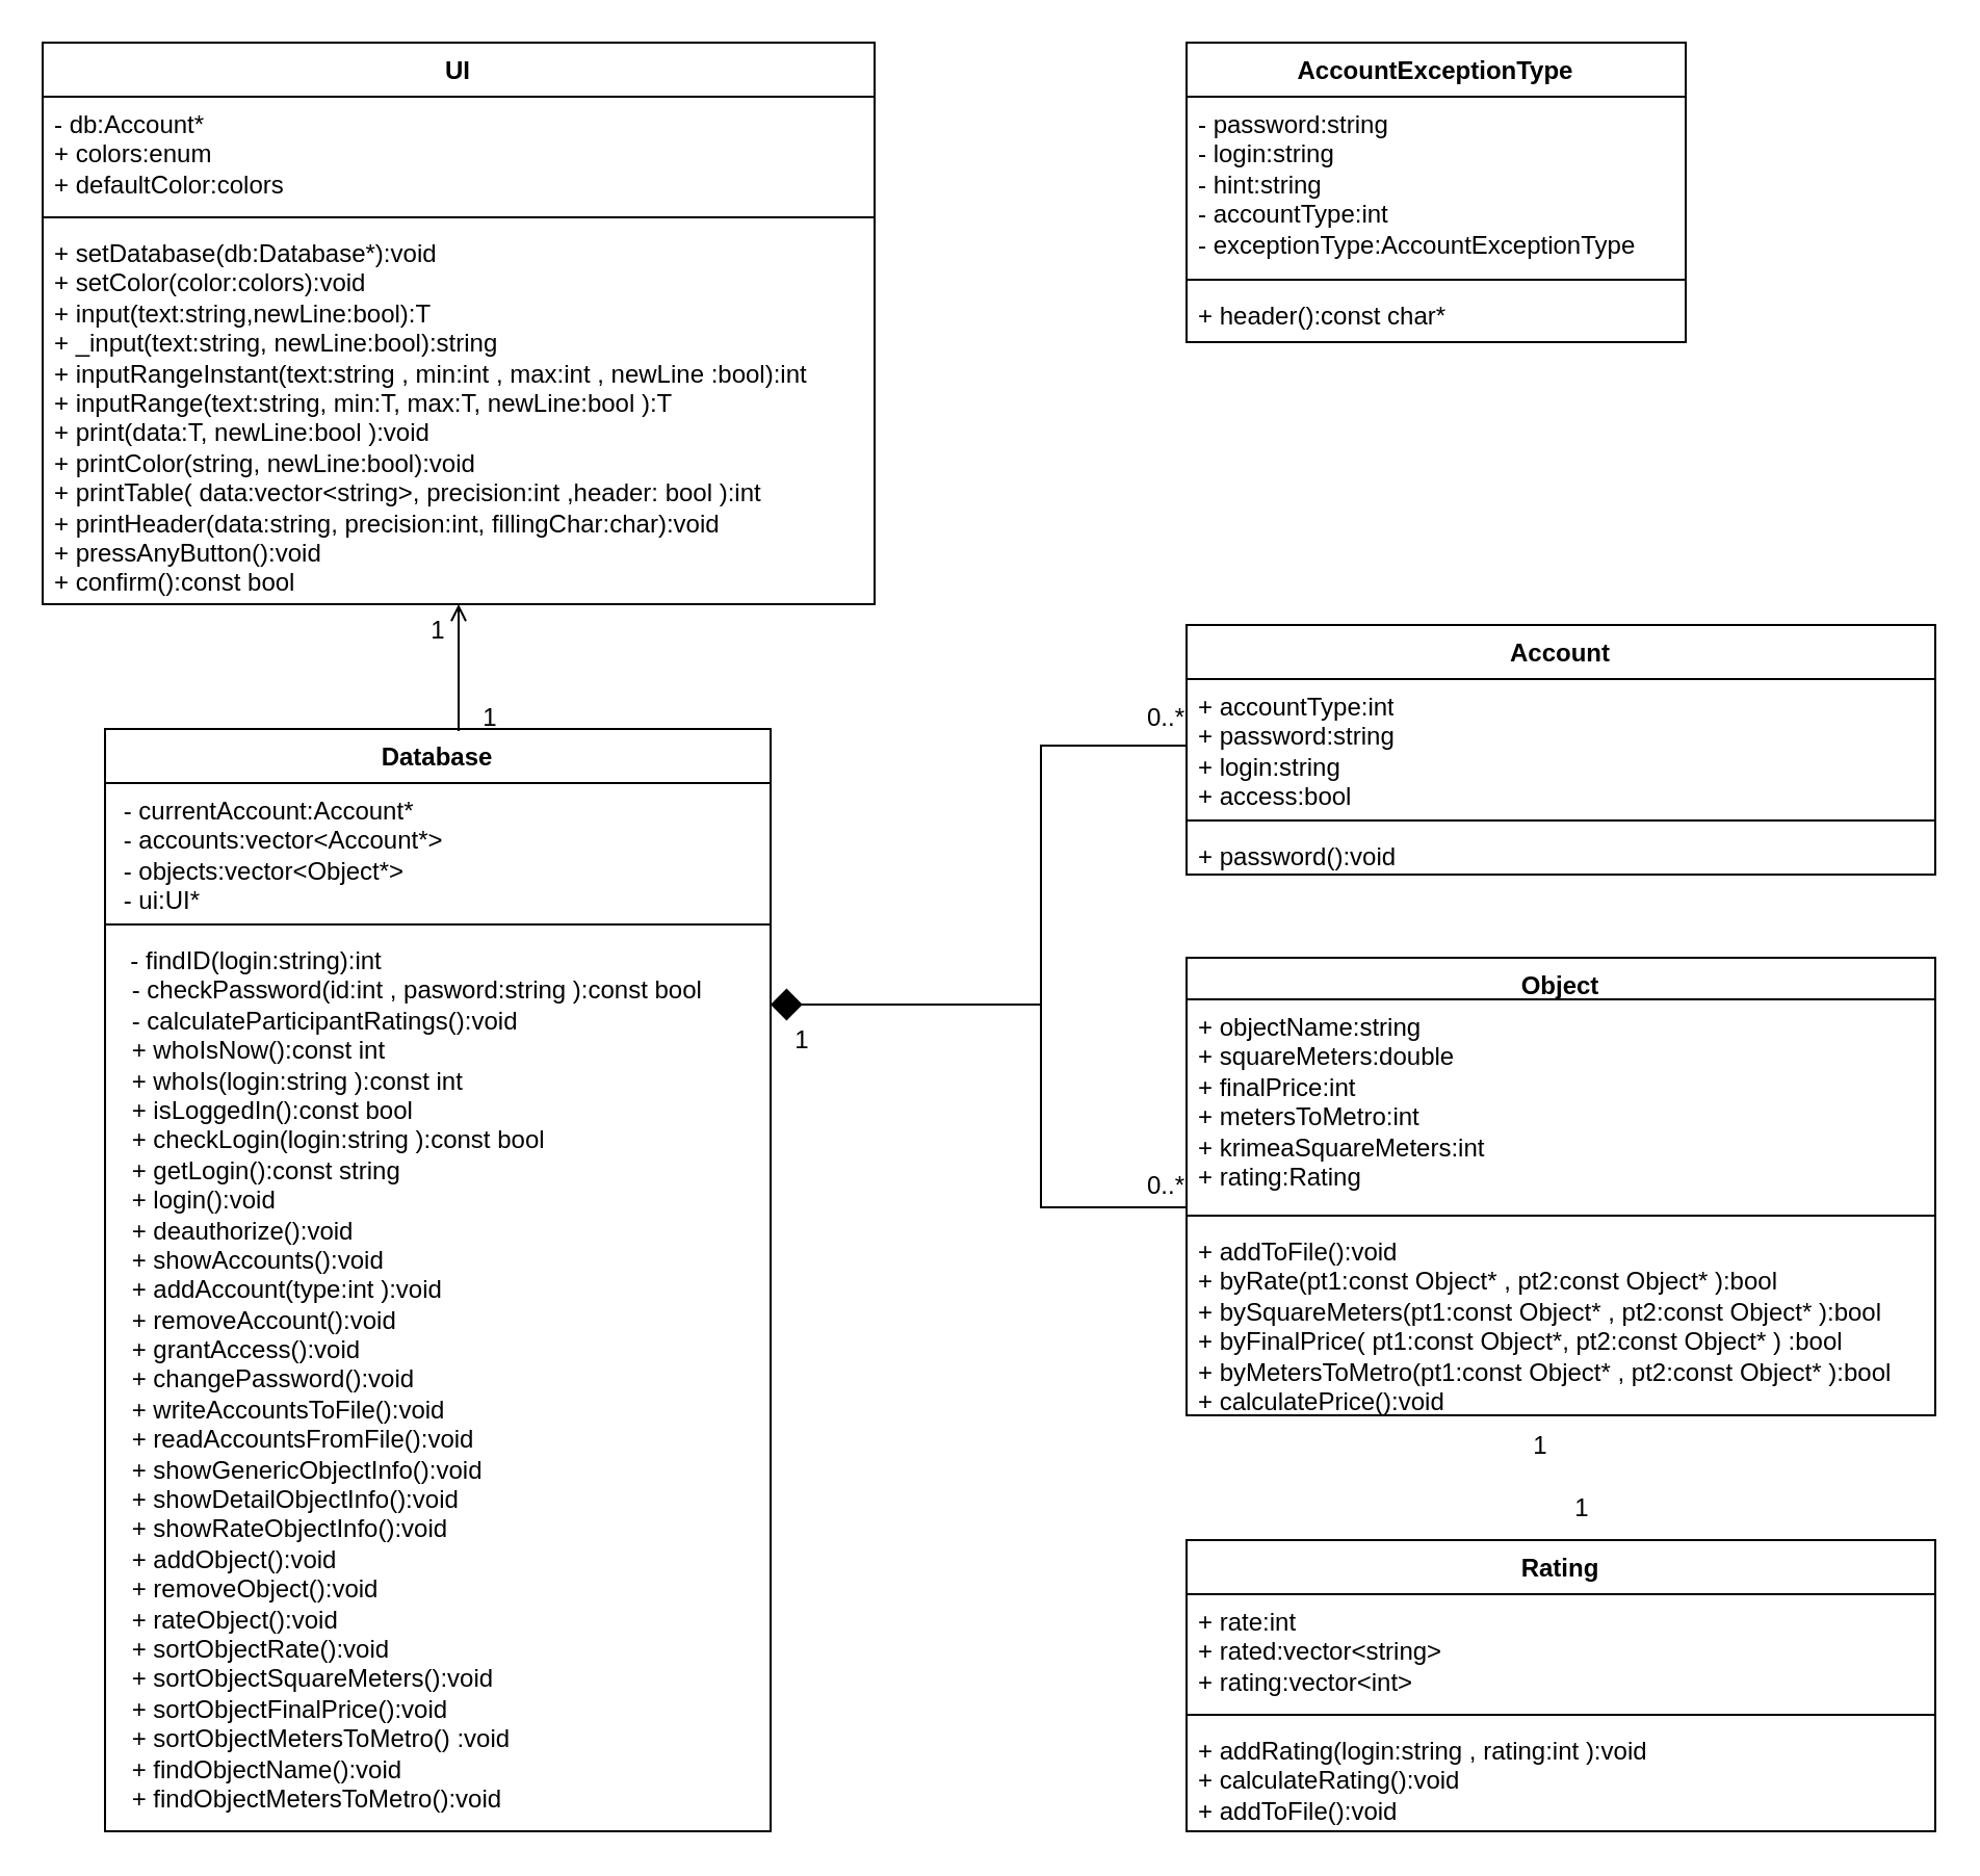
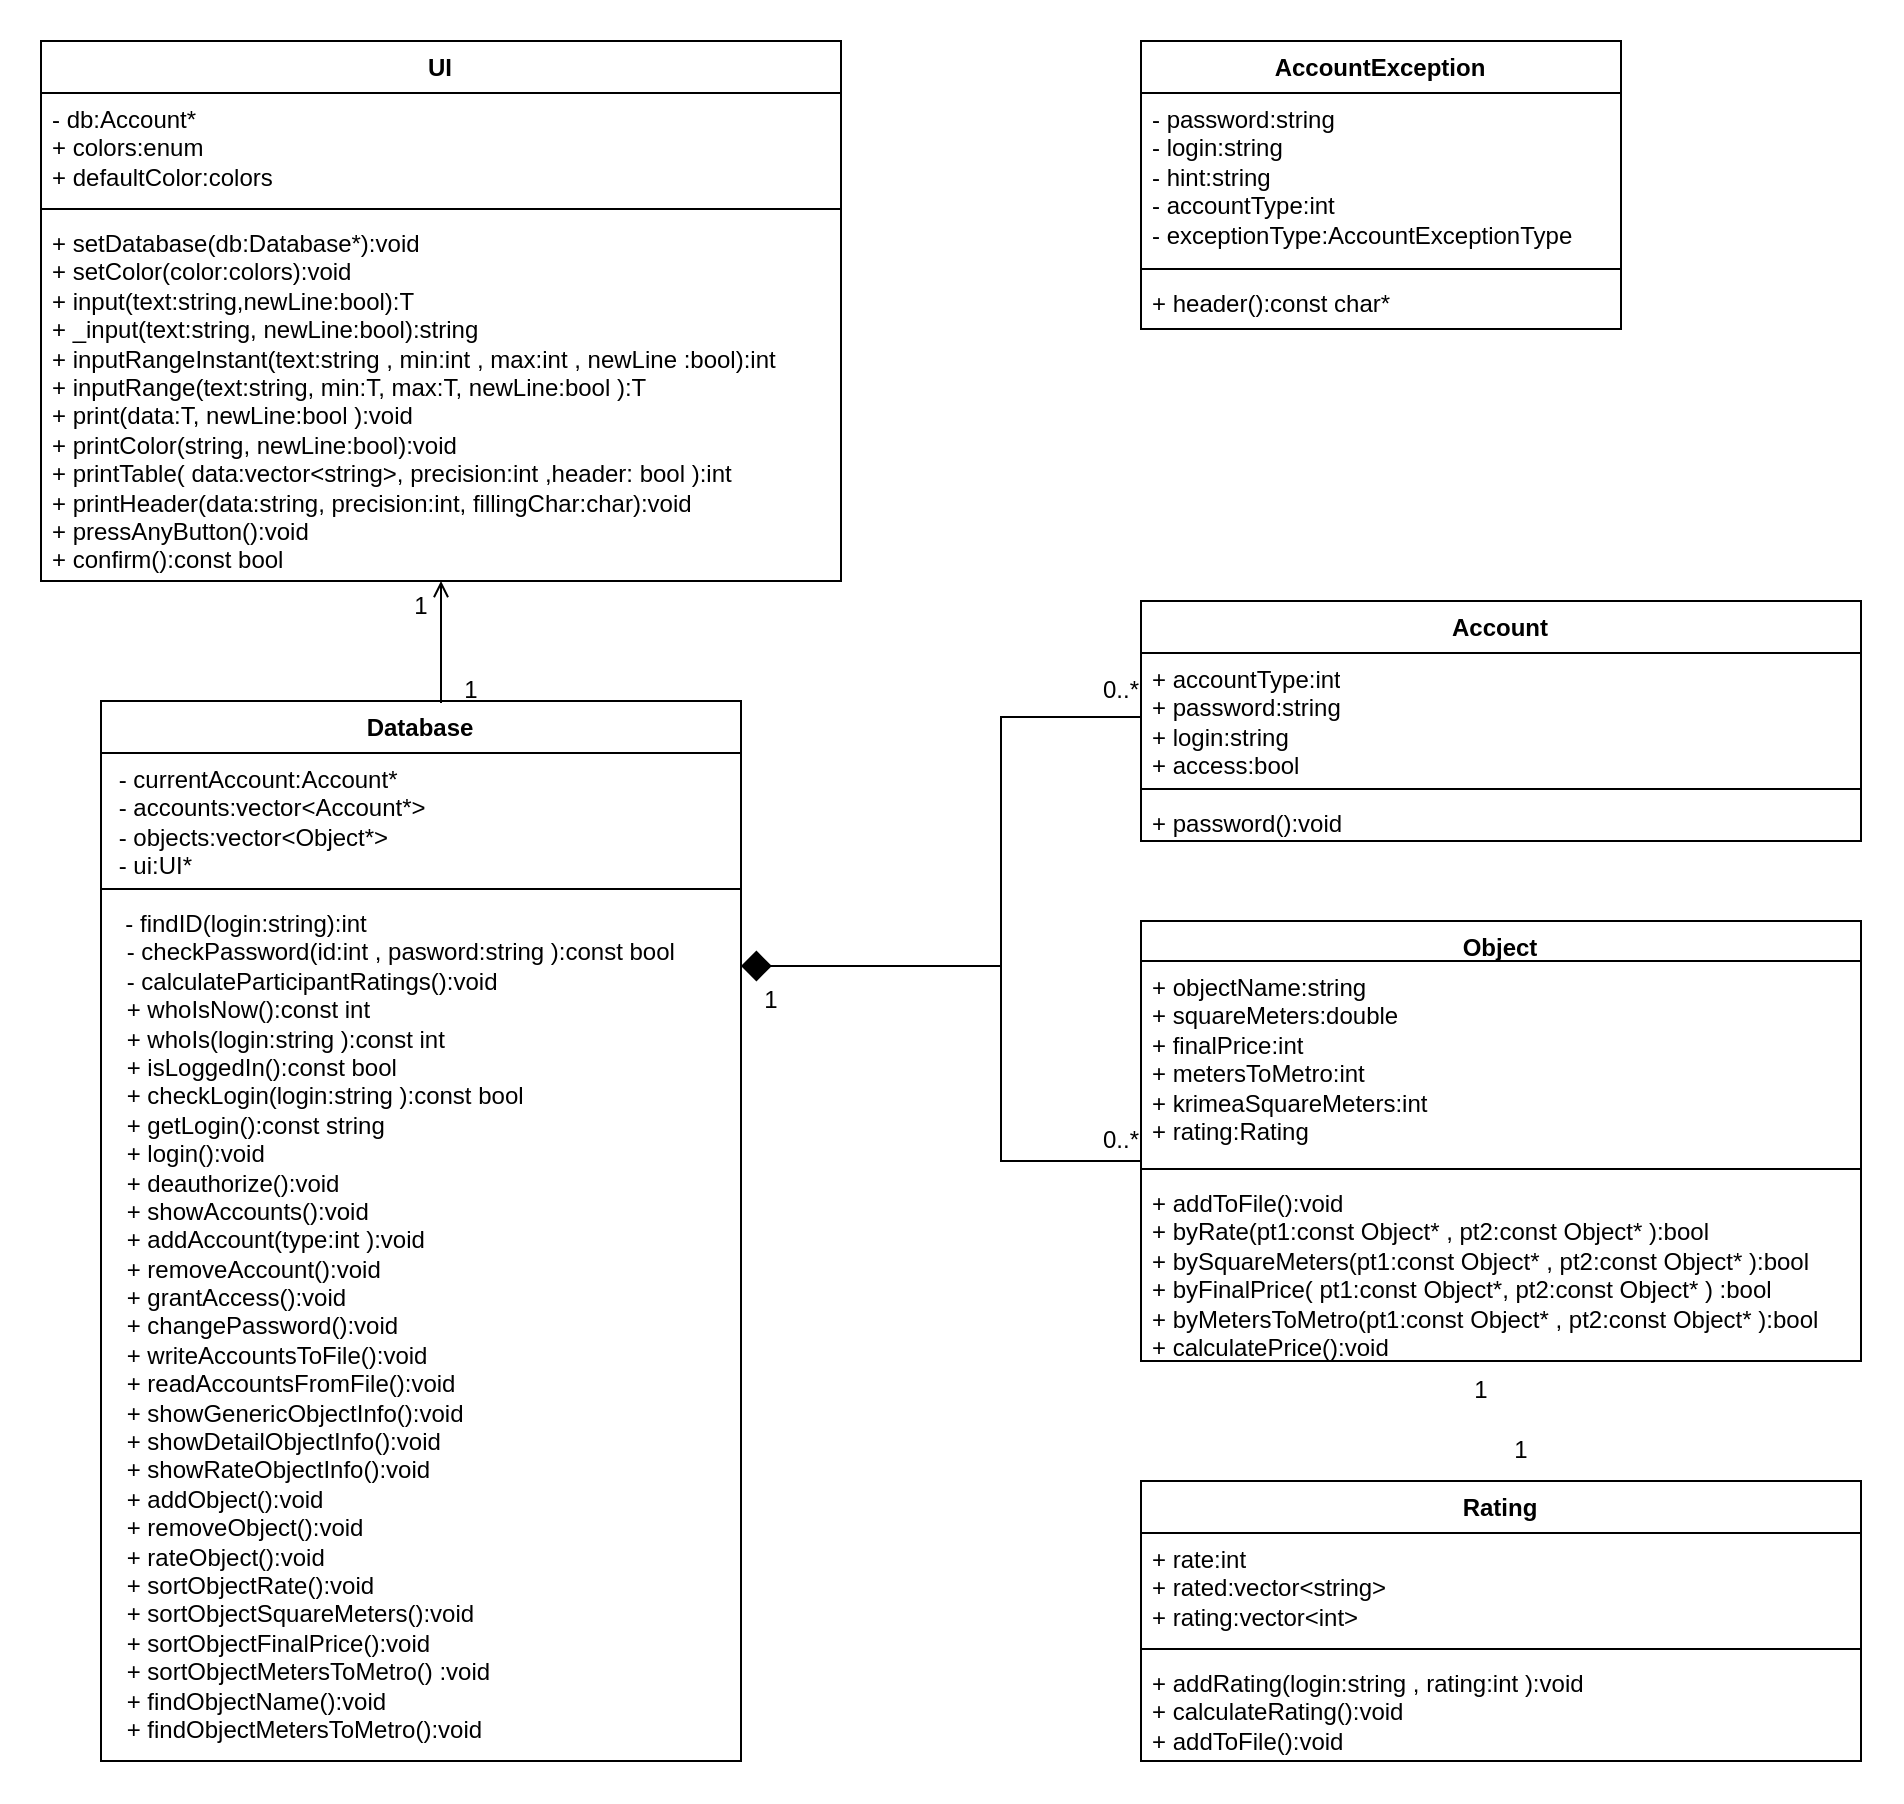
- <mxCell id="32" value="AccountExceptionType" style="swimlane;fontStyle=1;align=center;verticalAlign=top;childLayout=stackLayout;horizontal=1;startSize=26;horizontalStack=0;resizeParent=1;resizeParentMax=0;resizeLast=0;collapsible=1;marginBottom=0;whiteSpace=wrap;html=1;" parent="1" vertex="1"><mxGeometry x="570" y="20" width="240" height="144" as="geometry" /></mxCell>
+ <mxCell id="32" value="AccountException" style="swimlane;fontStyle=1;align=center;verticalAlign=top;childLayout=stackLayout;horizontal=1;startSize=26;horizontalStack=0;resizeParent=1;resizeParentMax=0;resizeLast=0;collapsible=1;marginBottom=0;whiteSpace=wrap;html=1;" parent="1" vertex="1"><mxGeometry x="570" y="20" width="240" height="144" as="geometry" /></mxCell>
